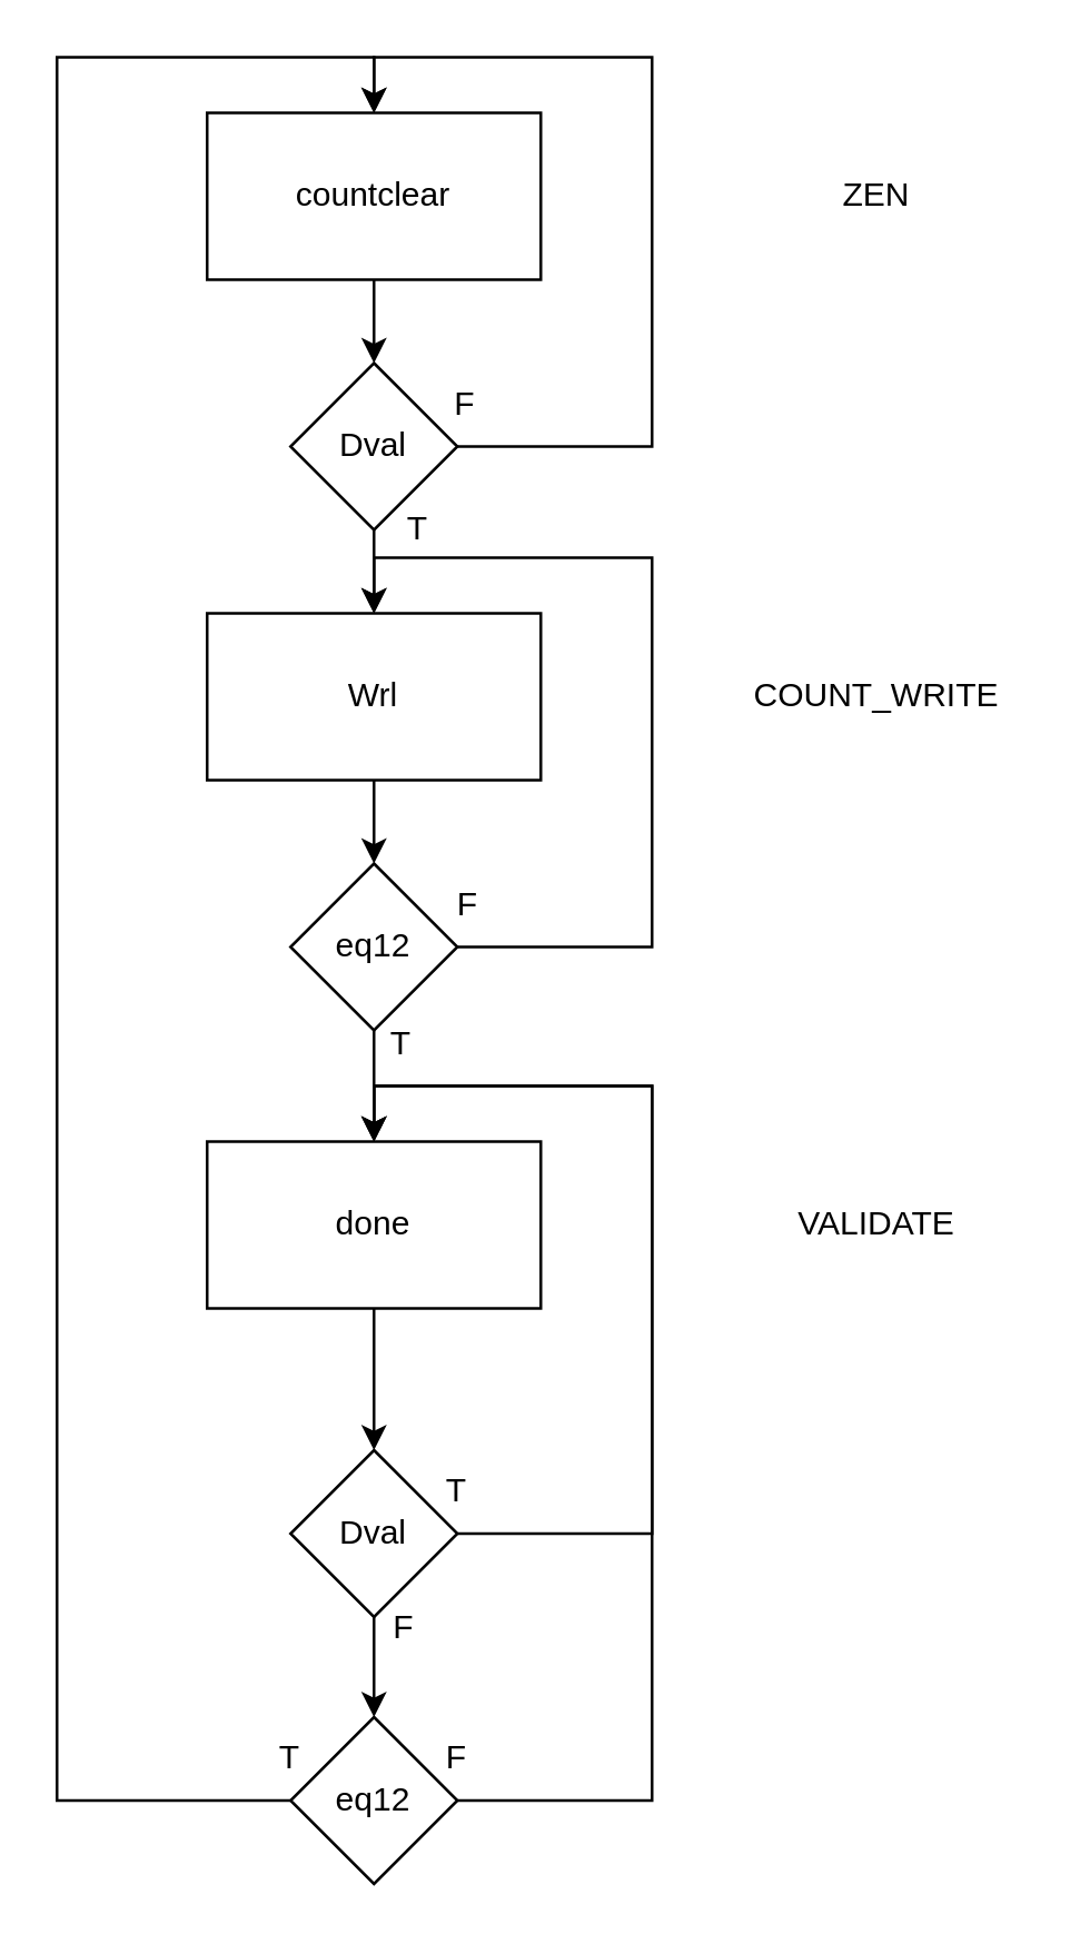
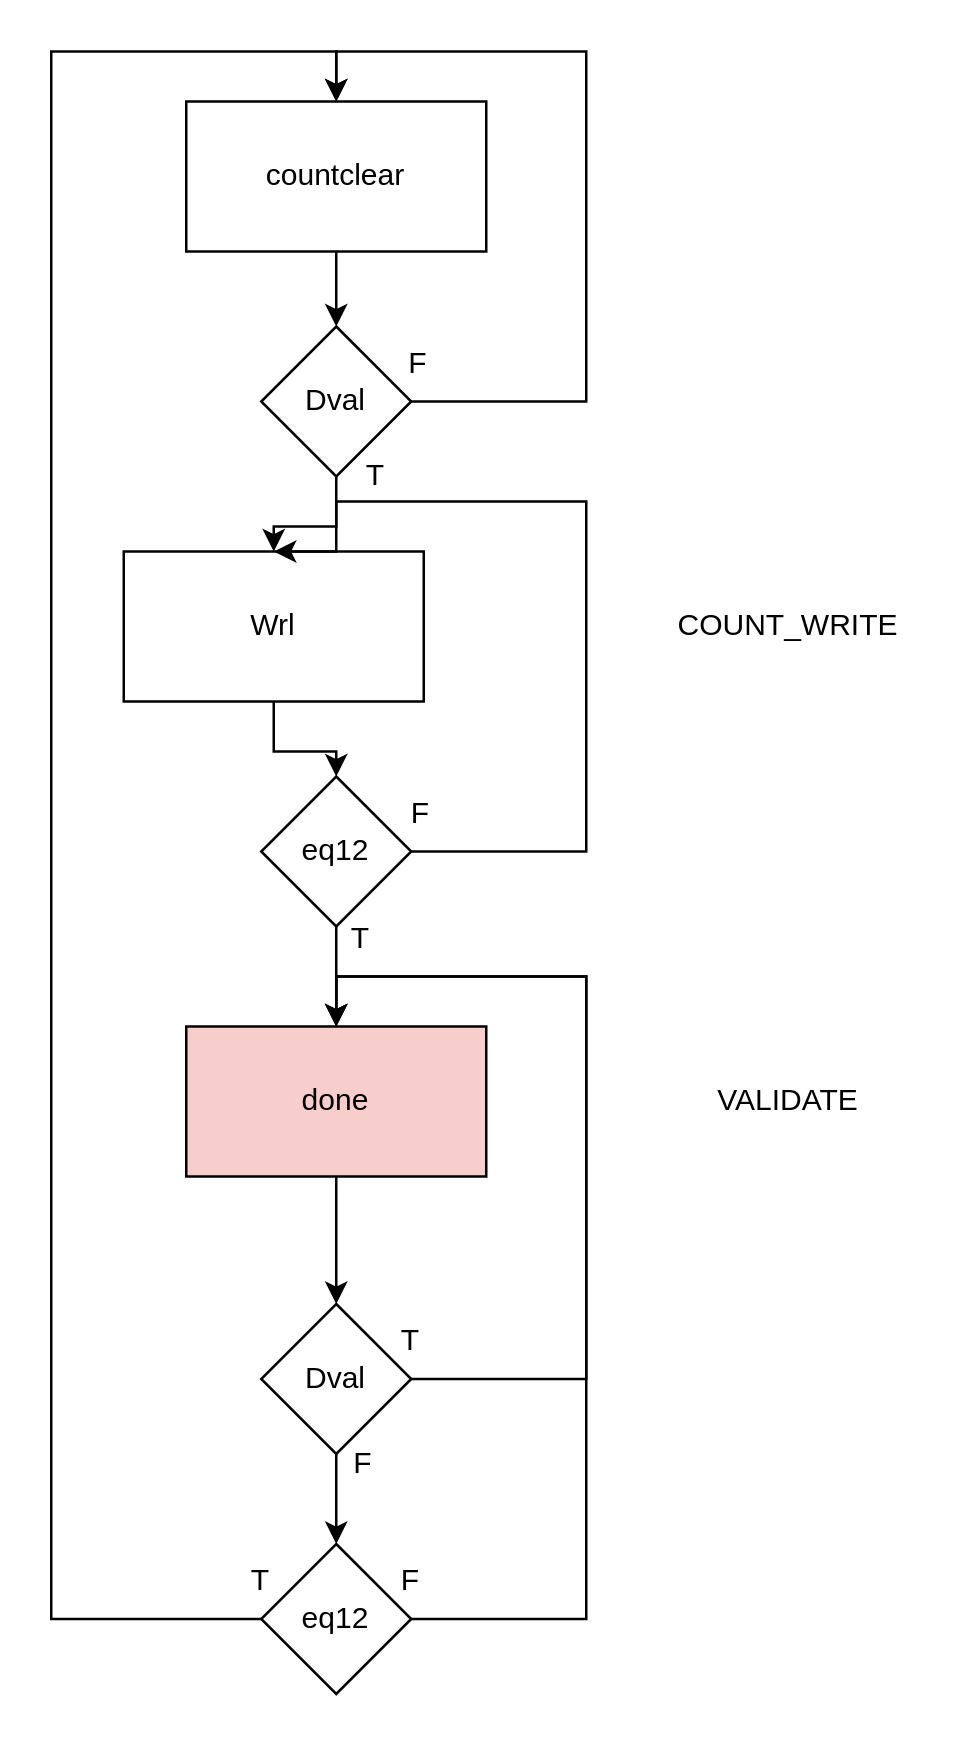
- <mxCell id="17" value="ZEN" style="text;html=1;strokeColor=none;fillColor=none;align=center;verticalAlign=middle;whiteSpace=wrap;rounded=0;" vertex="1" parent="1"><mxGeometry x="260" y="60" width="110" height="20" as="geometry" /></mxCell>
- <mxCell id="5" value="Wrl" style="rounded=0;whiteSpace=wrap;html=1;" vertex="1" parent="1"><mxGeometry x="74" y="220" width="120" height="60" as="geometry" /></mxCell>
+ <mxCell id="5" value="Wrl" style="rounded=0;whiteSpace=wrap;html=1;" vertex="1" parent="1"><mxGeometry x="49" y="220" width="120" height="60" as="geometry" /></mxCell>
- <mxCell id="13" value="done" style="rounded=0;whiteSpace=wrap;html=1;" vertex="1" parent="1"><mxGeometry x="74" y="410" width="120" height="60" as="geometry" /></mxCell>
+ <mxCell id="13" value="done" style="rounded=0;whiteSpace=wrap;html=1;fillColor=#f8cecc;" vertex="1" parent="1"><mxGeometry x="74" y="410" width="120" height="60" as="geometry" /></mxCell>
